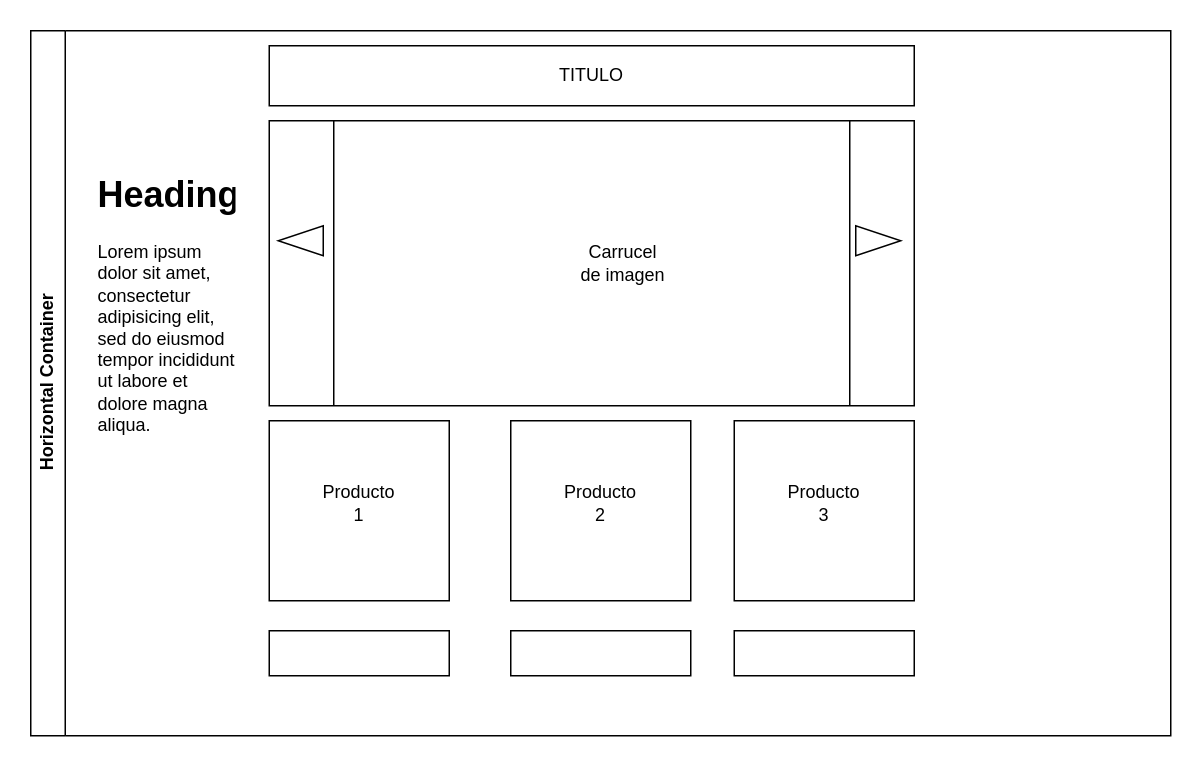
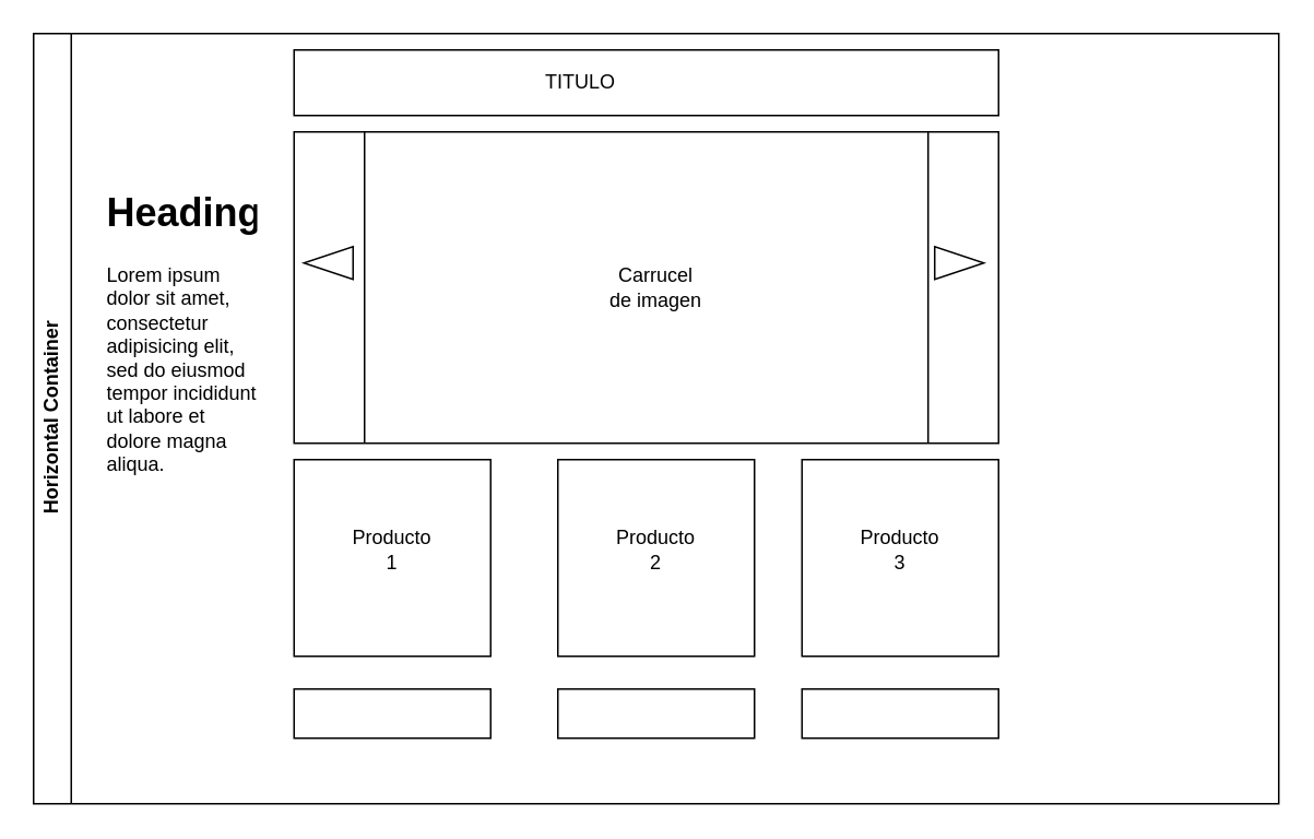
- <mxCell id="14" value="TITULO" style="text;html=1;strokeColor=none;fillColor=none;align=center;verticalAlign=middle;whiteSpace=wrap;rounded=0;" parent="2" vertex="1"><mxGeometry x="344" y="15" width="60" height="30" as="geometry" /></mxCell>
+ <mxCell id="14" value="TITULO" style="text;html=1;strokeColor=none;fillColor=none;align=center;verticalAlign=middle;whiteSpace=wrap;rounded=0;" parent="2" vertex="1"><mxGeometry x="304" y="15" width="60" height="30" as="geometry" /></mxCell>
- <mxCell id="15" value="Carrucel de imagen" style="text;html=1;strokeColor=none;fillColor=none;align=center;verticalAlign=middle;whiteSpace=wrap;rounded=0;" parent="2" vertex="1"><mxGeometry x="365" y="140" width="60" height="30" as="geometry" /></mxCell>
+ <mxCell id="15" value="Carrucel de imagen" style="text;html=1;strokeColor=none;fillColor=none;align=center;verticalAlign=middle;whiteSpace=wrap;rounded=0;" parent="2" vertex="1"><mxGeometry x="350" y="140" width="60" height="30" as="geometry" /></mxCell>
